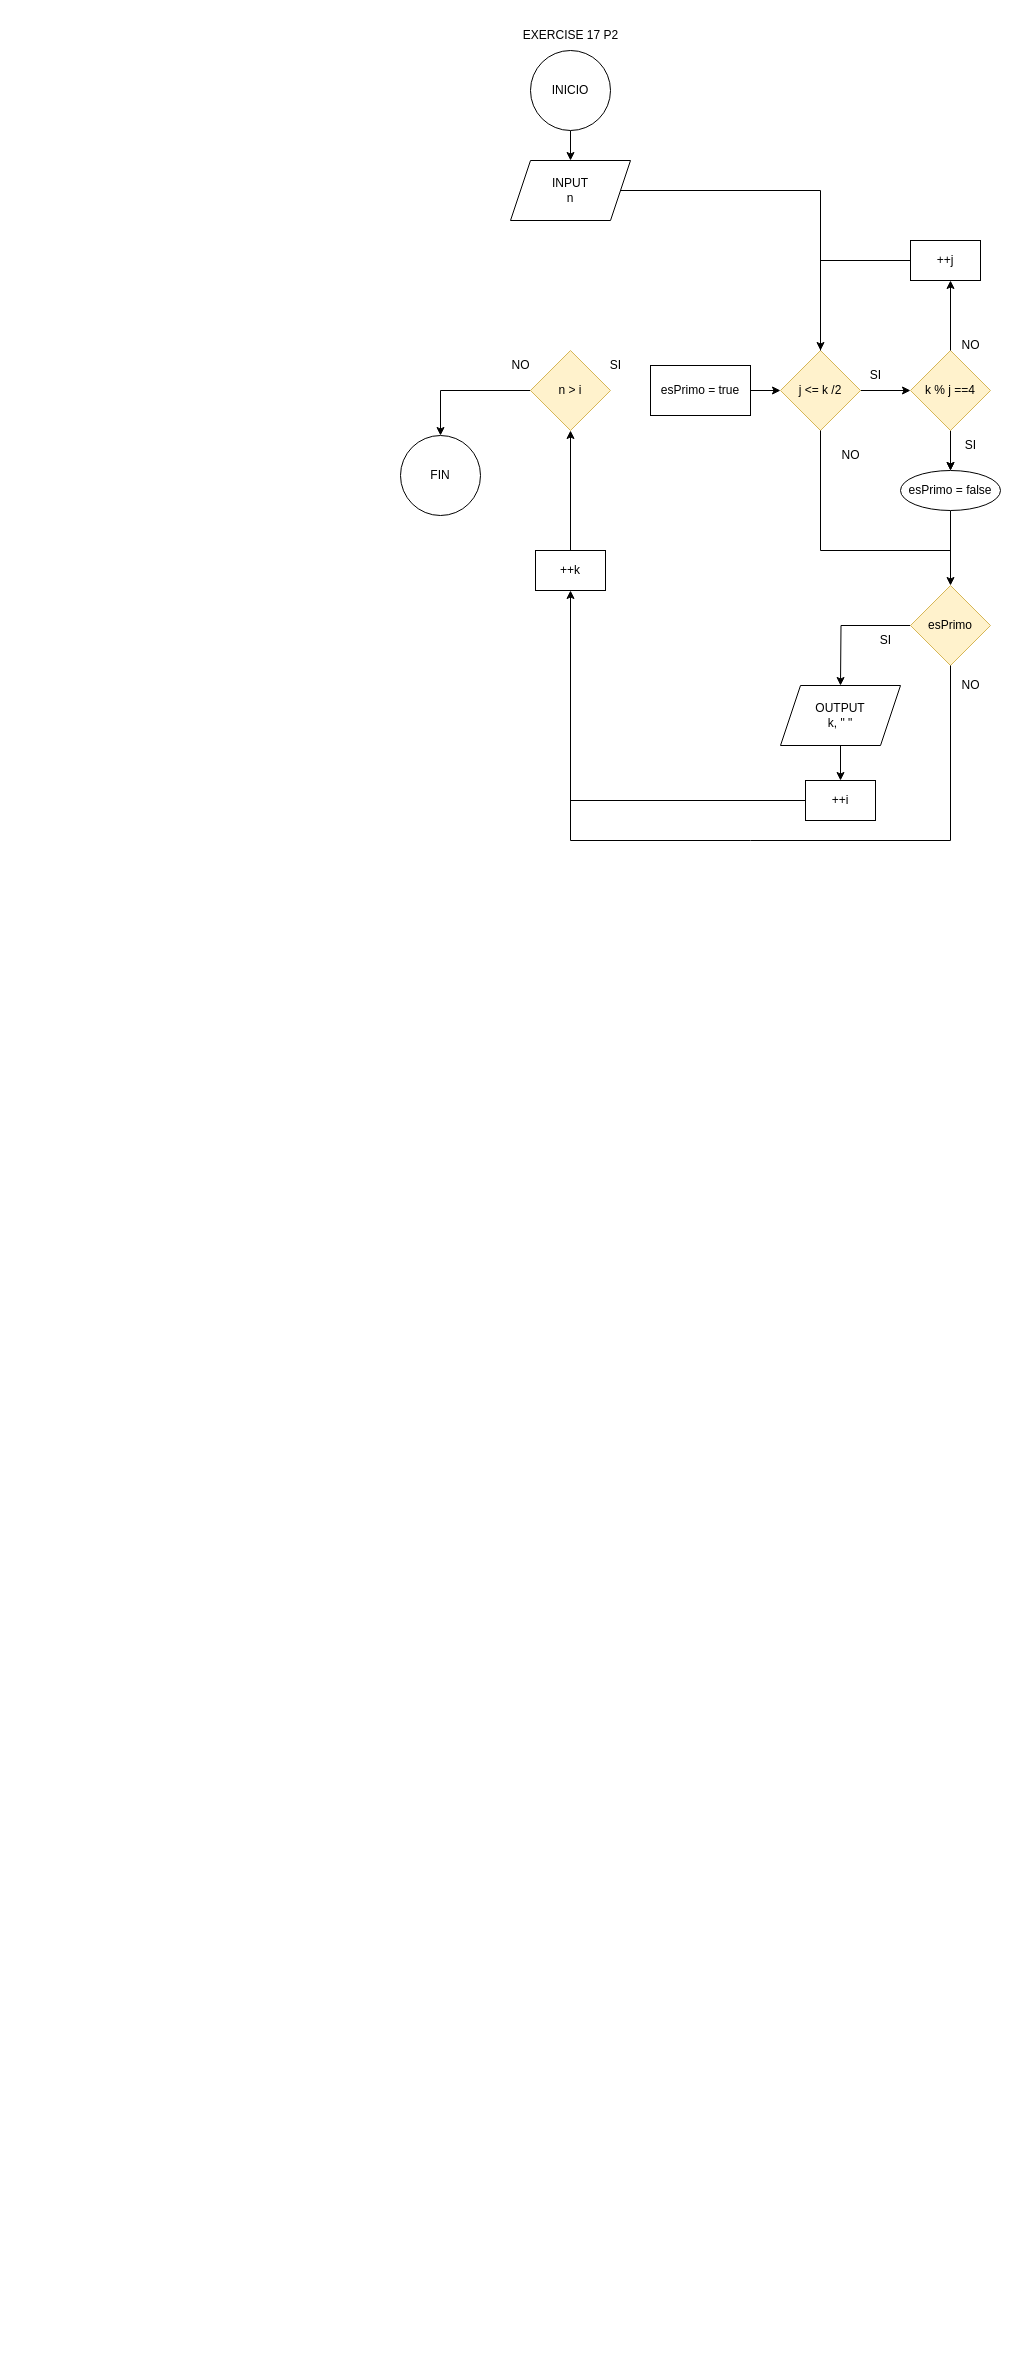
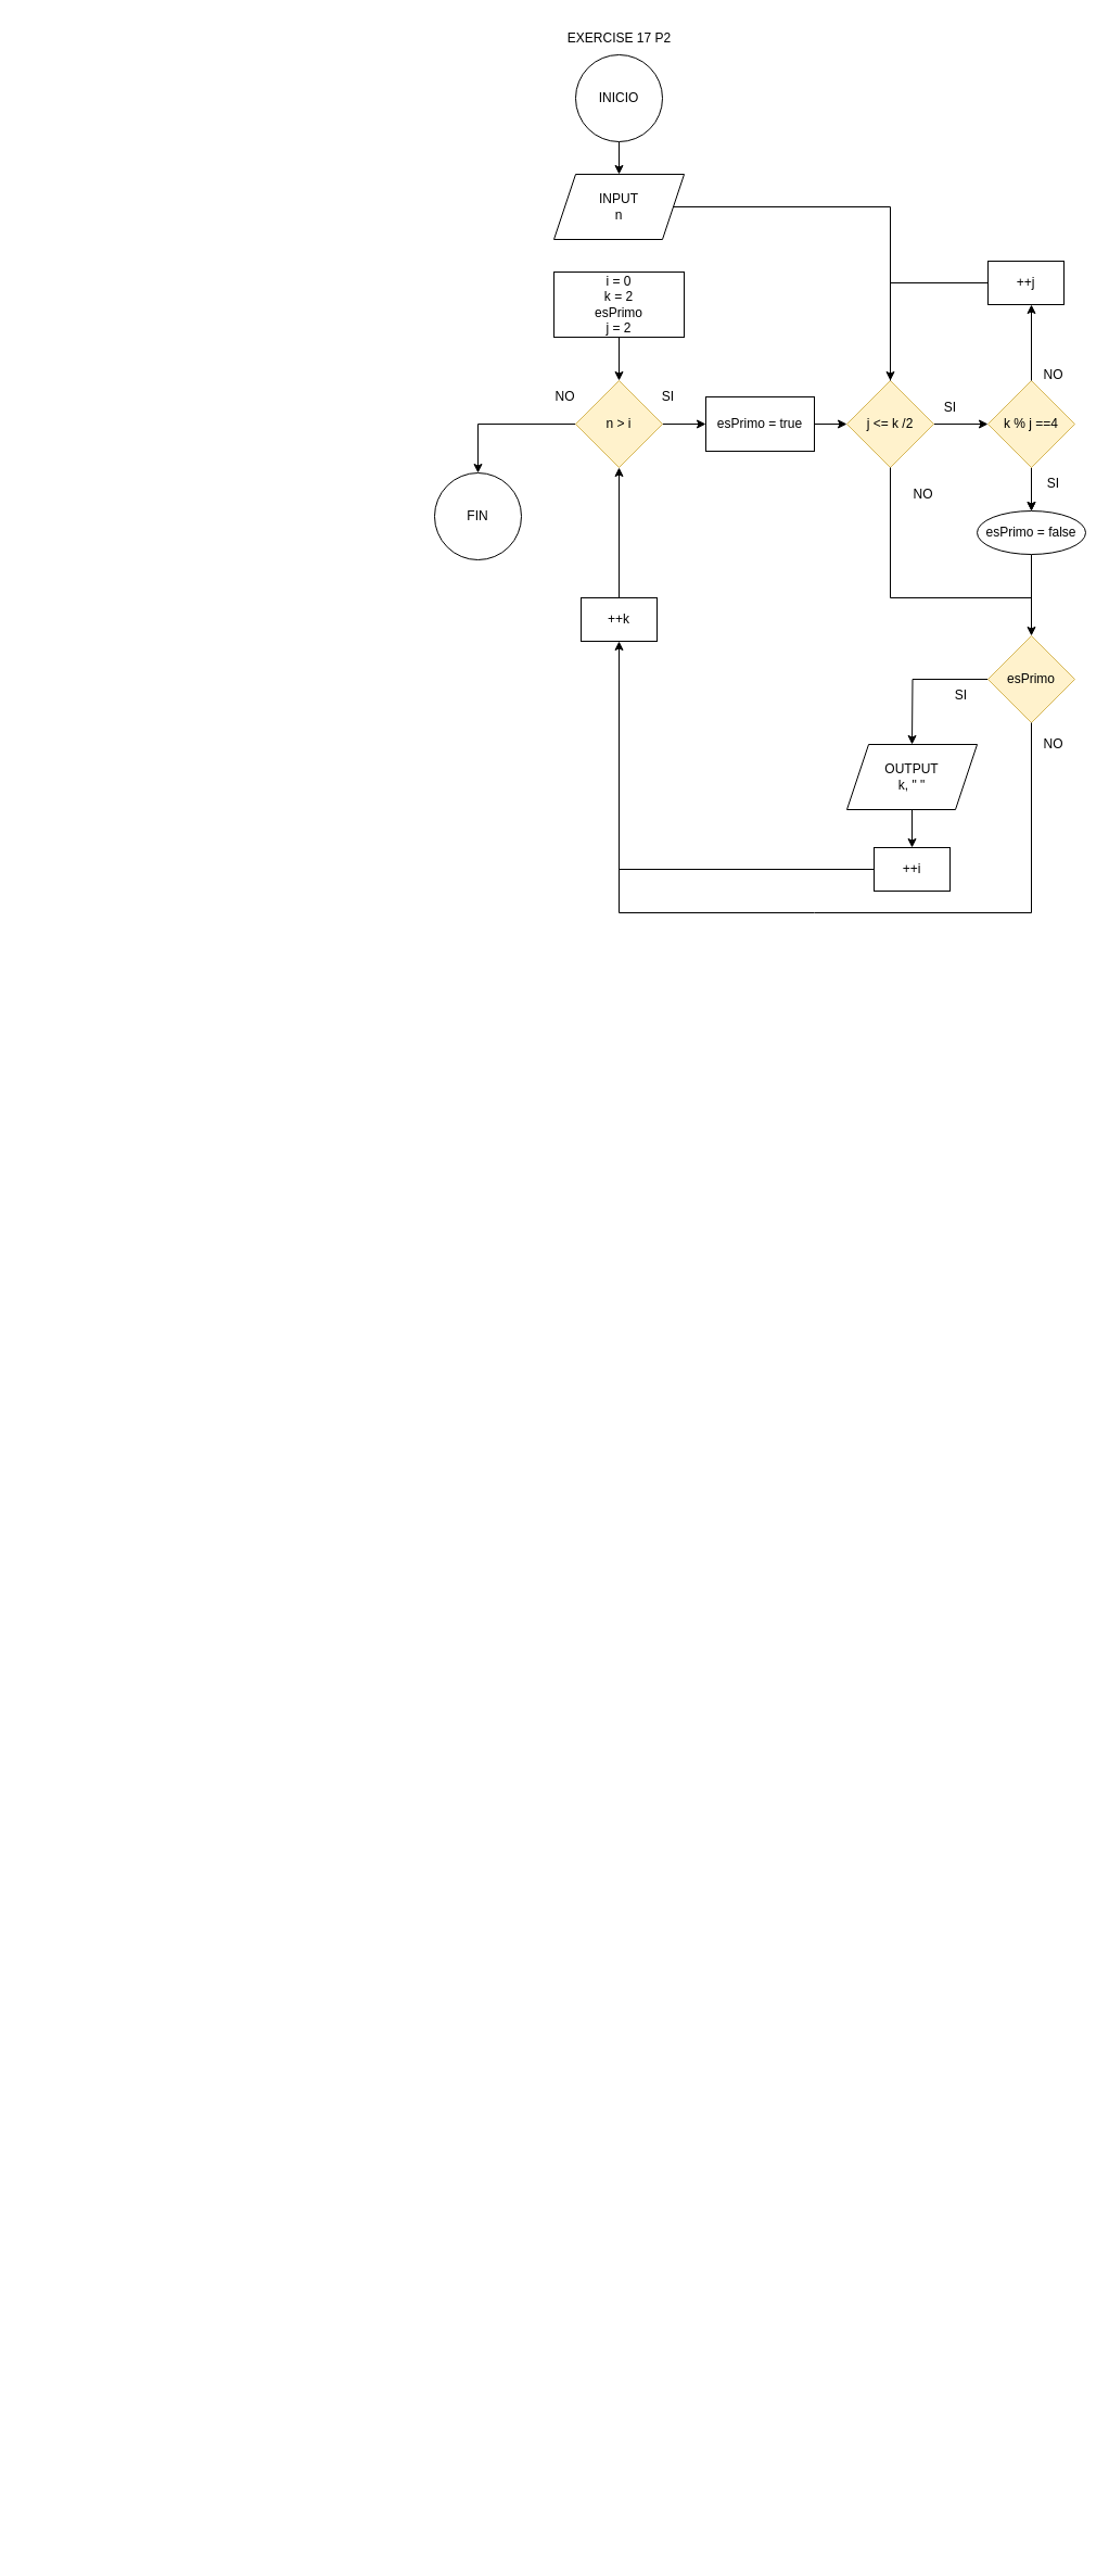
+ <mxCell id="10" value="i = 0&lt;div&gt;k = 2&lt;/div&gt;&lt;div&gt;esPrimo&lt;/div&gt;&lt;div&gt;j = 2&lt;/div&gt;" style="whiteSpace=wrap;html=1;" vertex="1" parent="1"><mxGeometry x="510" y="250" width="120" height="60" as="geometry" /></mxCell>
+ <mxCell id="9" value="" style="edgeStyle=orthogonalEdgeStyle;rounded=0;orthogonalLoop=1;jettySize=auto;html=1;" edge="1" parent="1" source="10" target="13"><mxGeometry relative="1" as="geometry" /></mxCell>
+ <mxCell id="11" value="" style="edgeStyle=orthogonalEdgeStyle;rounded=0;orthogonalLoop=1;jettySize=auto;html=1;" edge="1" parent="1" source="13" target="18"><mxGeometry relative="1" as="geometry" /></mxCell>
